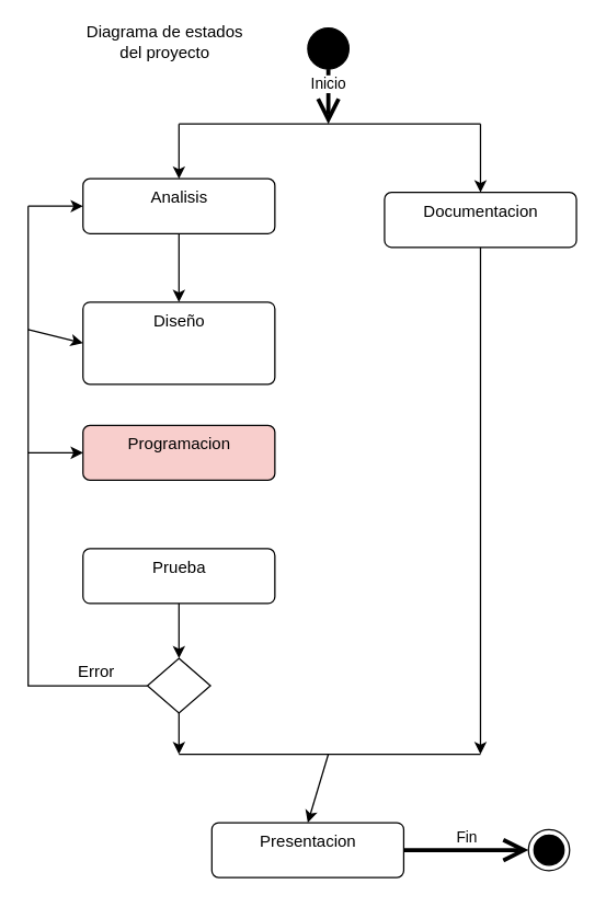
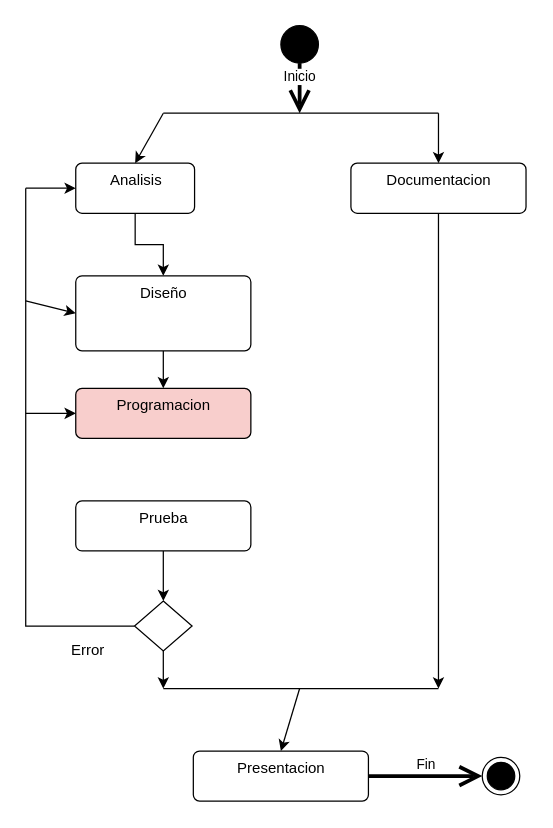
- <mxCell id="28" value="Diagrama de estados del proyecto" style="text;html=1;strokeColor=none;fillColor=none;align=center;verticalAlign=middle;whiteSpace=wrap;rounded=0;" vertex="1" parent="1"><mxGeometry x="60" y="20" width="120" height="20" as="geometry" /></mxCell>
- <mxCell id="5" value="Analisis" style="html=1;align=center;verticalAlign=top;rounded=1;absoluteArcSize=1;arcSize=10;dashed=0;" parent="1" vertex="1"><mxGeometry x="60" y="130" width="140" height="40" as="geometry" /></mxCell>
+ <mxCell id="5" value="Analisis" style="html=1;align=center;verticalAlign=top;rounded=1;absoluteArcSize=1;arcSize=10;dashed=0;" parent="1" vertex="1"><mxGeometry x="60" y="130" width="95" height="40" as="geometry" /></mxCell>
- <mxCell id="14" value="Documentacion" style="html=1;align=center;verticalAlign=top;rounded=1;absoluteArcSize=1;arcSize=10;dashed=0;" parent="1" vertex="1"><mxGeometry x="280" y="140" width="140" height="40" as="geometry" /></mxCell>
+ <mxCell id="14" value="Documentacion" style="html=1;align=center;verticalAlign=top;rounded=1;absoluteArcSize=1;arcSize=10;dashed=0;" parent="1" vertex="1"><mxGeometry x="280" y="130" width="140" height="40" as="geometry" /></mxCell>
+ <mxCell id="7" style="edgeStyle=orthogonalEdgeStyle;rounded=0;orthogonalLoop=1;jettySize=auto;html=1;entryX=0.5;entryY=0;entryDx=0;entryDy=0;" parent="1" source="8" target="9" edge="1"><mxGeometry relative="1" as="geometry" /></mxCell>
- <mxCell id="24" value="Error" style="text;html=1;strokeColor=none;fillColor=none;align=center;verticalAlign=middle;whiteSpace=wrap;rounded=0;" parent="1" vertex="1"><mxGeometry x="50" y="480" width="40" height="20" as="geometry" /></mxCell>
+ <mxCell id="24" value="Error" style="text;html=1;strokeColor=none;fillColor=none;align=center;verticalAlign=middle;whiteSpace=wrap;rounded=0;" parent="1" vertex="1"><mxGeometry x="50" y="510" width="40" height="20" as="geometry" /></mxCell>
